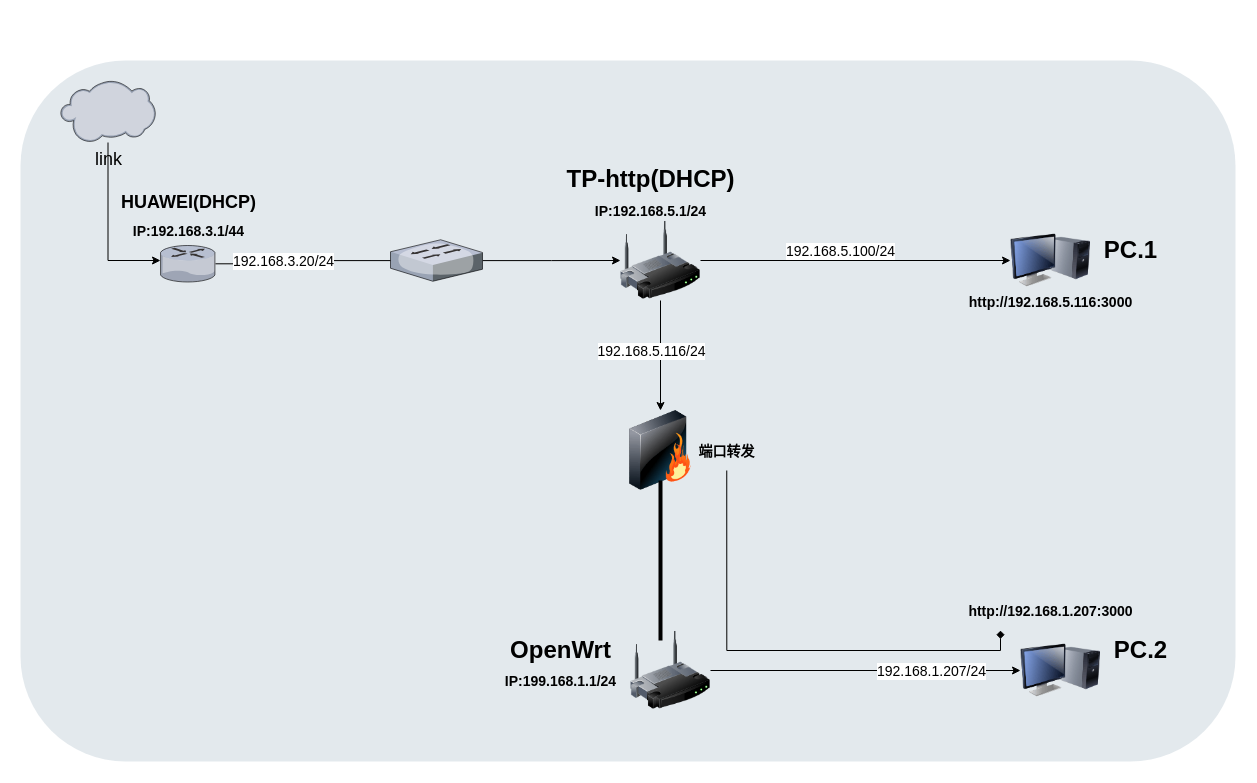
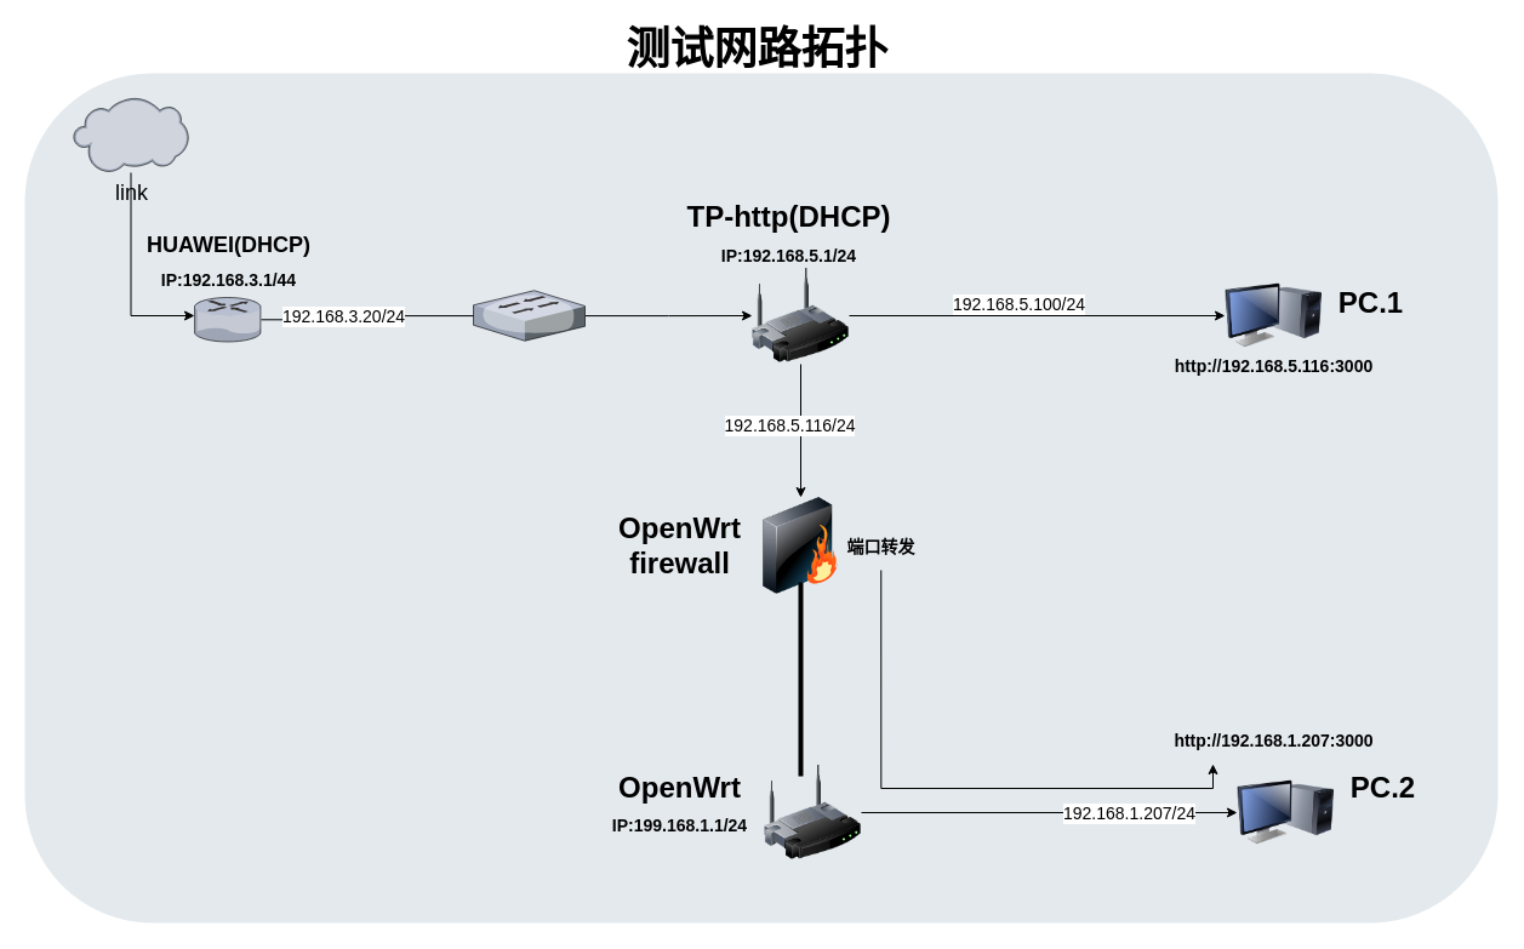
+ <mxCell id="31" value="&lt;font style=&quot;font-size: 36px;&quot;&gt;测试网路拓扑&lt;/font&gt;" style="text;strokeColor=none;fillColor=none;html=1;fontSize=24;fontStyle=1;verticalAlign=middle;align=center;" parent="1" vertex="1"><mxGeometry x="450" y="20" width="347.5" height="40" as="geometry" /></mxCell>
+ <mxCell id="25" value="OpenWrt&lt;br&gt;firewall&lt;br&gt;" style="text;strokeColor=none;fillColor=none;html=1;fontSize=24;fontStyle=1;verticalAlign=middle;align=center;" parent="1" vertex="1"><mxGeometry x="510" y="430" width="100" height="40" as="geometry" /></mxCell>
- <mxCell id="33" style="edgeStyle=orthogonalEdgeStyle;rounded=0;orthogonalLoop=1;jettySize=auto;html=1;exitX=0.5;exitY=1;exitDx=0;exitDy=0;entryX=0;entryY=1;entryDx=0;entryDy=0;endArrow=diamond;" edge="1" parent="1" source="34" target="35"><mxGeometry relative="1" as="geometry" /></mxCell>
+ <mxCell id="33" style="edgeStyle=orthogonalEdgeStyle;rounded=0;orthogonalLoop=1;jettySize=auto;html=1;exitX=0.5;exitY=1;exitDx=0;exitDy=0;entryX=0;entryY=1;entryDx=0;entryDy=0;" edge="1" parent="1" source="34" target="35"><mxGeometry relative="1" as="geometry" /></mxCell>
